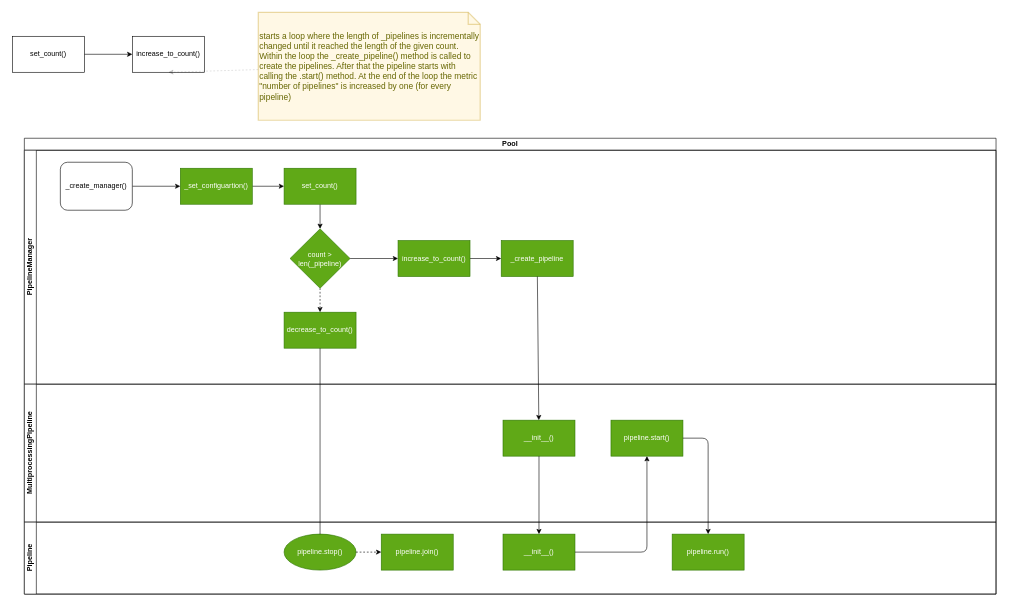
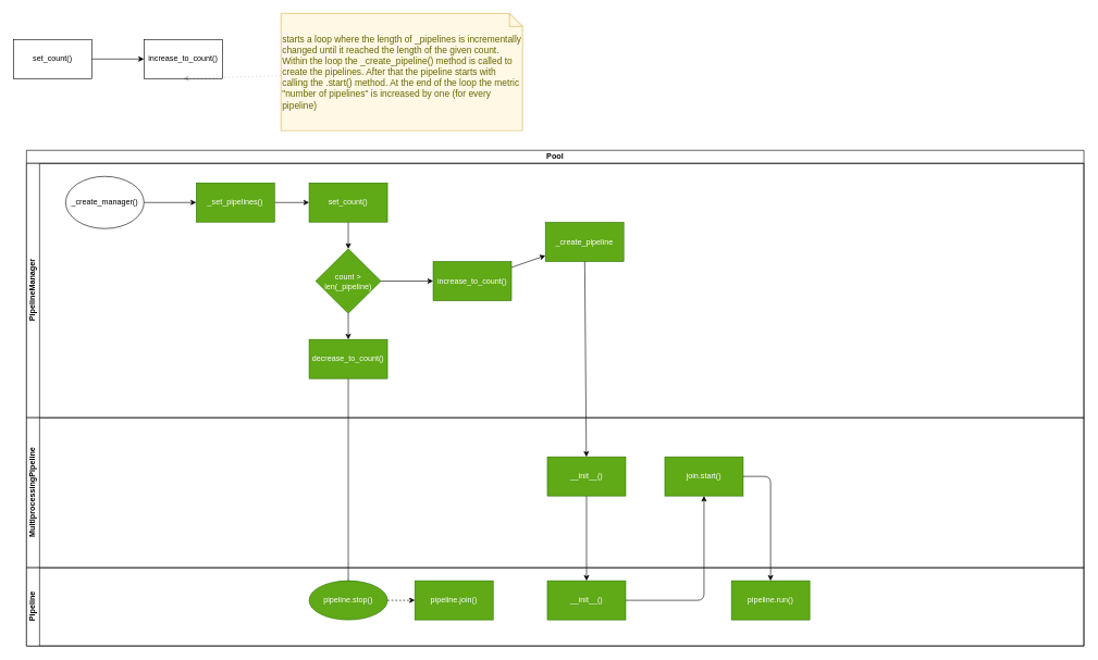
- <mxCell id="10" value="_create_manager()" style="whiteSpace=wrap;html=1;rounded=1;" vertex="1" parent="8"><mxGeometry x="60" y="20" width="120" height="80" as="geometry" /></mxCell>
+ <mxCell id="10" value="_create_manager()" style="ellipse;whiteSpace=wrap;html=1;" vertex="1" parent="8"><mxGeometry x="60" y="20" width="120" height="80" as="geometry" /></mxCell>
- <mxCell id="12" value="_set_configuartion()" style="whiteSpace=wrap;html=1;fillColor=#60a917;fontColor=#ffffff;strokeColor=#2D7600;" vertex="1" parent="8"><mxGeometry x="260" y="30" width="120" height="60" as="geometry" /></mxCell>
+ <mxCell id="12" value="_set_pipelines()" style="whiteSpace=wrap;html=1;fillColor=#60a917;fontColor=#ffffff;strokeColor=#2D7600;" vertex="1" parent="8"><mxGeometry x="260" y="30" width="120" height="60" as="geometry" /></mxCell>
- <mxCell id="21" value="_create_pipeline" style="whiteSpace=wrap;html=1;fillColor=#60a917;fontColor=#ffffff;strokeColor=#2D7600;" vertex="1" parent="8"><mxGeometry x="795" y="150.5" width="120" height="60" as="geometry" /></mxCell>
+ <mxCell id="21" value="_create_pipeline" style="whiteSpace=wrap;html=1;fillColor=#60a917;fontColor=#ffffff;strokeColor=#2D7600;" vertex="1" parent="8"><mxGeometry x="795" y="90.5" width="120" height="60" as="geometry" /></mxCell>
- <mxCell id="15" value="" style="edgeStyle=none;html=1;dashed=1;" edge="1" parent="8" source="17" target="18"><mxGeometry relative="1" as="geometry" /></mxCell>
+ <mxCell id="15" value="" style="edgeStyle=none;html=1;" edge="1" parent="8" source="17" target="18"><mxGeometry relative="1" as="geometry" /></mxCell>
- <mxCell id="24" value="pipeline.start()" style="whiteSpace=wrap;html=1;fillColor=#60a917;fontColor=#ffffff;strokeColor=#2D7600;" vertex="1" parent="22"><mxGeometry x="978" y="60" width="120" height="60" as="geometry" /></mxCell>
+ <mxCell id="24" value="join.start()" style="whiteSpace=wrap;html=1;fillColor=#60a917;fontColor=#ffffff;strokeColor=#2D7600;" vertex="1" parent="22"><mxGeometry x="978" y="60" width="120" height="60" as="geometry" /></mxCell>
